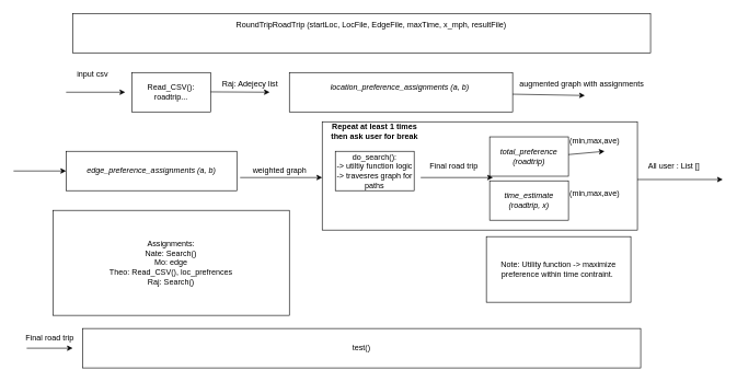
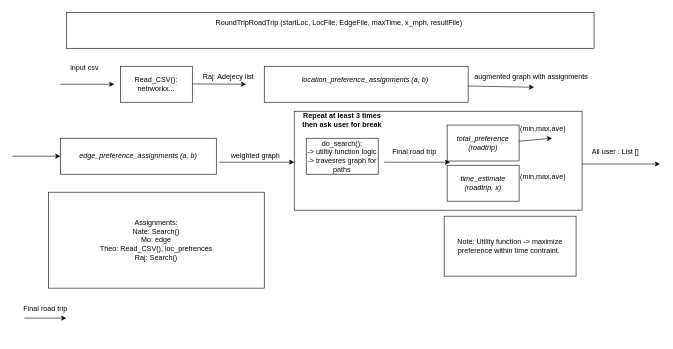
- <mxCell id="3" value="Read_CSV():&lt;br&gt;roadtrip..." style="whiteSpace=wrap;html=1;" vertex="1" parent="1"><mxGeometry x="200" y="110" width="120" height="60" as="geometry" /></mxCell>
+ <mxCell id="3" value="Read_CSV():&lt;br&gt;netrworkx..." style="whiteSpace=wrap;html=1;" vertex="1" parent="1"><mxGeometry x="200" y="110" width="120" height="60" as="geometry" /></mxCell>
- <mxCell id="25" value="Repeat at least 1 times then ask user for break" style="text;html=1;strokeColor=none;fillColor=none;align=center;verticalAlign=middle;whiteSpace=wrap;rounded=0;fontStyle=1" vertex="1" parent="1"><mxGeometry x="495" y="185" width="150" height="30" as="geometry" /></mxCell>
+ <mxCell id="25" value="Repeat at least 3 times then ask user for break" style="text;html=1;strokeColor=none;fillColor=none;align=center;verticalAlign=middle;whiteSpace=wrap;rounded=0;fontStyle=1" vertex="1" parent="1"><mxGeometry x="495" y="185" width="150" height="30" as="geometry" /></mxCell>
- <mxCell id="18" value="test()" style="rounded=0;whiteSpace=wrap;html=1;" vertex="1" parent="1"><mxGeometry x="125" y="500" width="850" height="60" as="geometry" /></mxCell>
